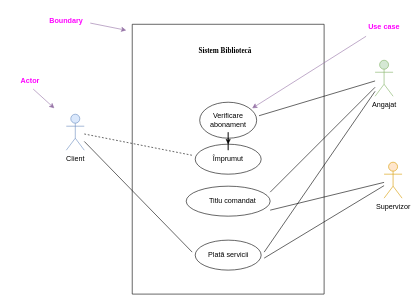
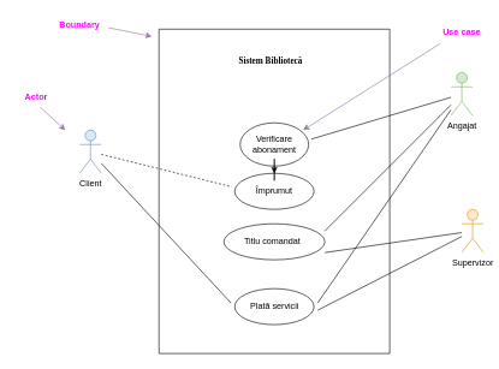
- <mxCell id="16" value="Client" style="shape=umlActor;verticalLabelPosition=bottom;verticalAlign=top;html=1;outlineConnect=0;fillColor=#dae8fc;strokeColor=#6c8ebf;" vertex="1" parent="1"><mxGeometry x="110" y="190" width="30" height="60" as="geometry" /></mxCell>
+ <mxCell id="16" value="Client" style="shape=umlActor;verticalLabelPosition=bottom;verticalAlign=top;html=1;outlineConnect=0;fillColor=#dae8fc;strokeColor=#6c8ebf;" vertex="1" parent="1"><mxGeometry x="110" y="180" width="30" height="60" as="geometry" /></mxCell>
- <mxCell id="17" value="Supervizor" style="shape=umlActor;verticalLabelPosition=bottom;verticalAlign=top;html=1;outlineConnect=0;fillColor=#ffe6cc;strokeColor=#d79b00;" vertex="1" parent="1"><mxGeometry x="640" y="270" width="30" height="60" as="geometry" /></mxCell>
+ <mxCell id="17" value="Supervizor" style="shape=umlActor;verticalLabelPosition=bottom;verticalAlign=top;html=1;outlineConnect=0;fillColor=#ffe6cc;strokeColor=#d79b00;" vertex="1" parent="1"><mxGeometry x="640" y="290" width="30" height="60" as="geometry" /></mxCell>
- <mxCell id="8" value="Titlu comandat" style="text;html=1;strokeColor=none;fillColor=none;align=center;verticalAlign=middle;whiteSpace=wrap;rounded=0;" vertex="1" parent="1"><mxGeometry x="335" y="320" width="105" height="30" as="geometry" /></mxCell>
+ <mxCell id="8" value="Titlu comandat" style="text;html=1;strokeColor=none;fillColor=none;align=center;verticalAlign=middle;whiteSpace=wrap;rounded=0;" vertex="1" parent="1"><mxGeometry x="325" y="320" width="105" height="30" as="geometry" /></mxCell>
